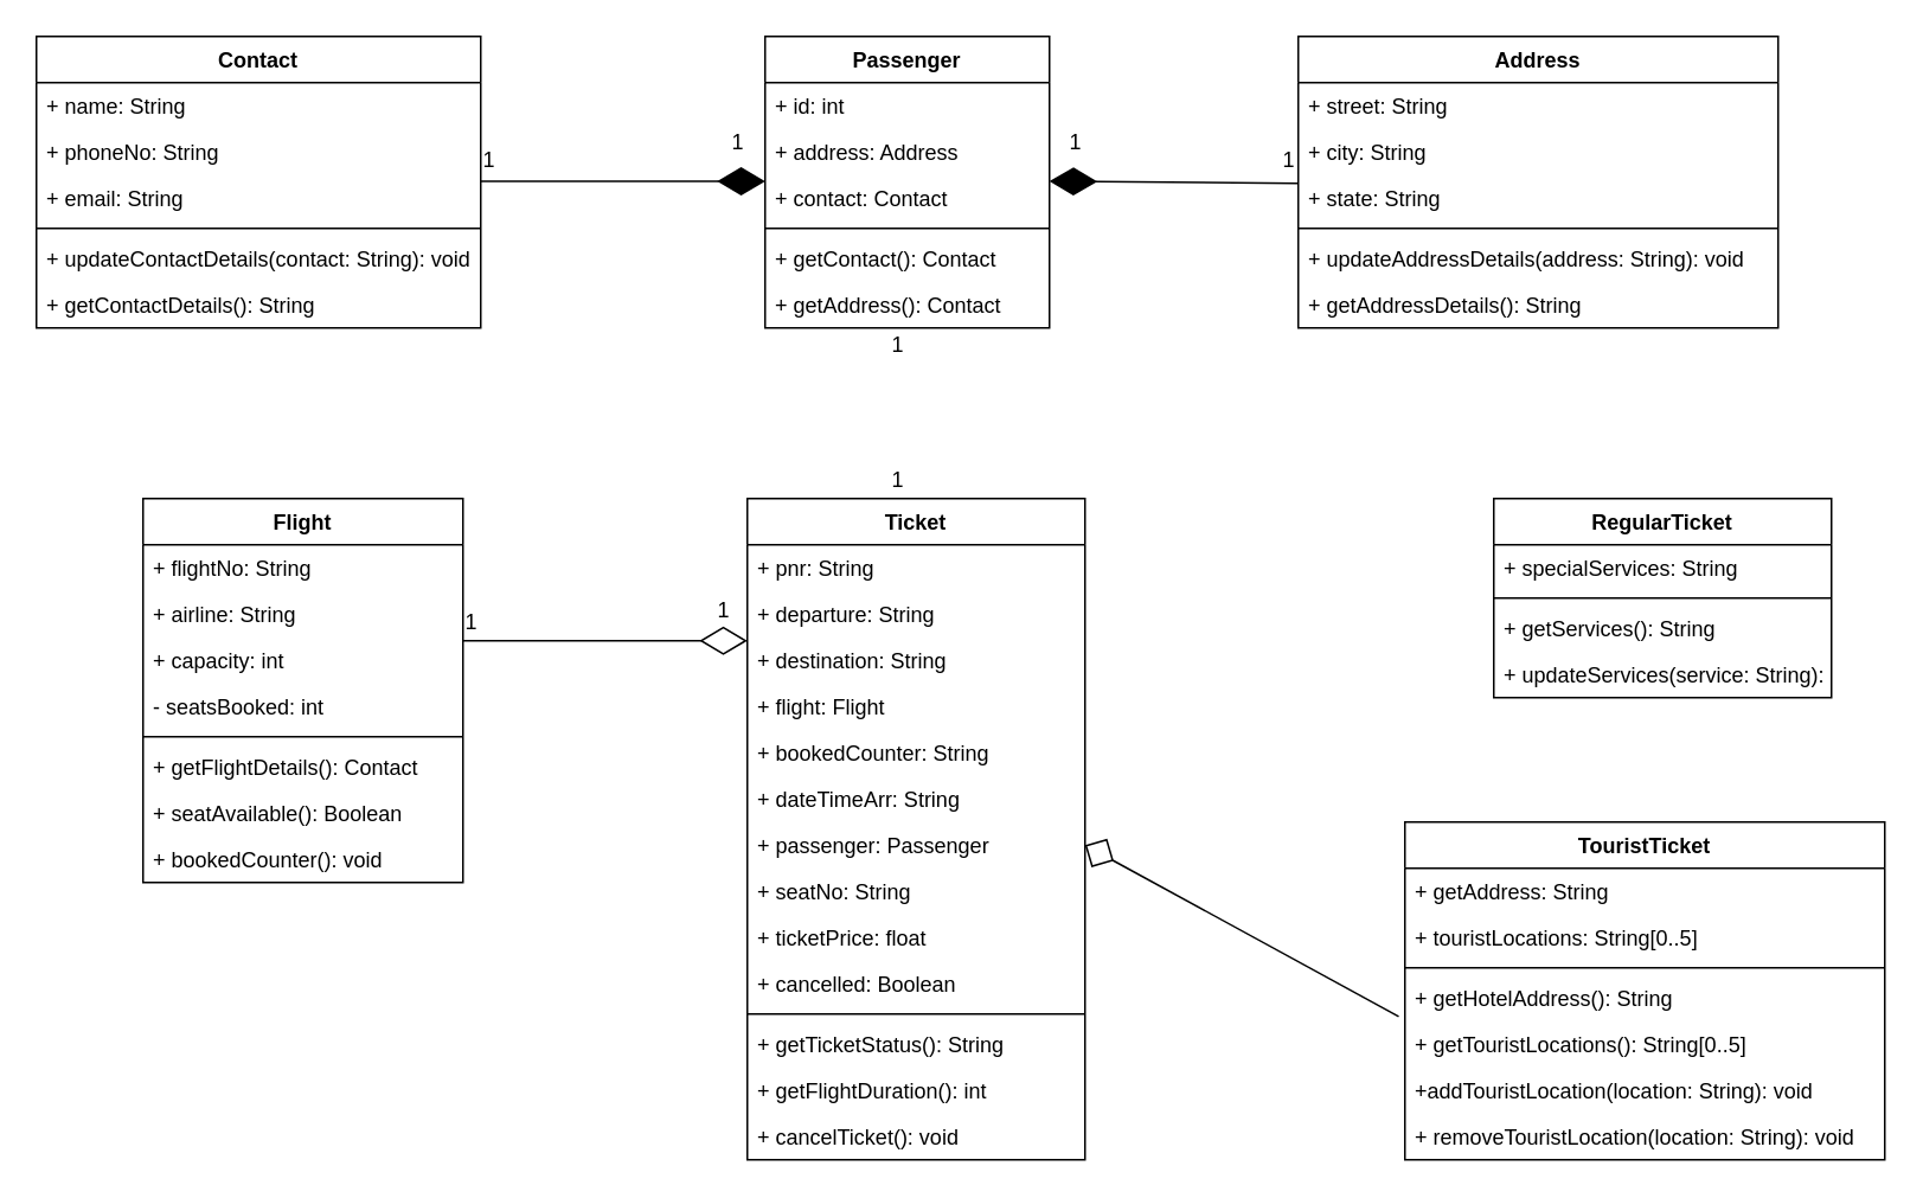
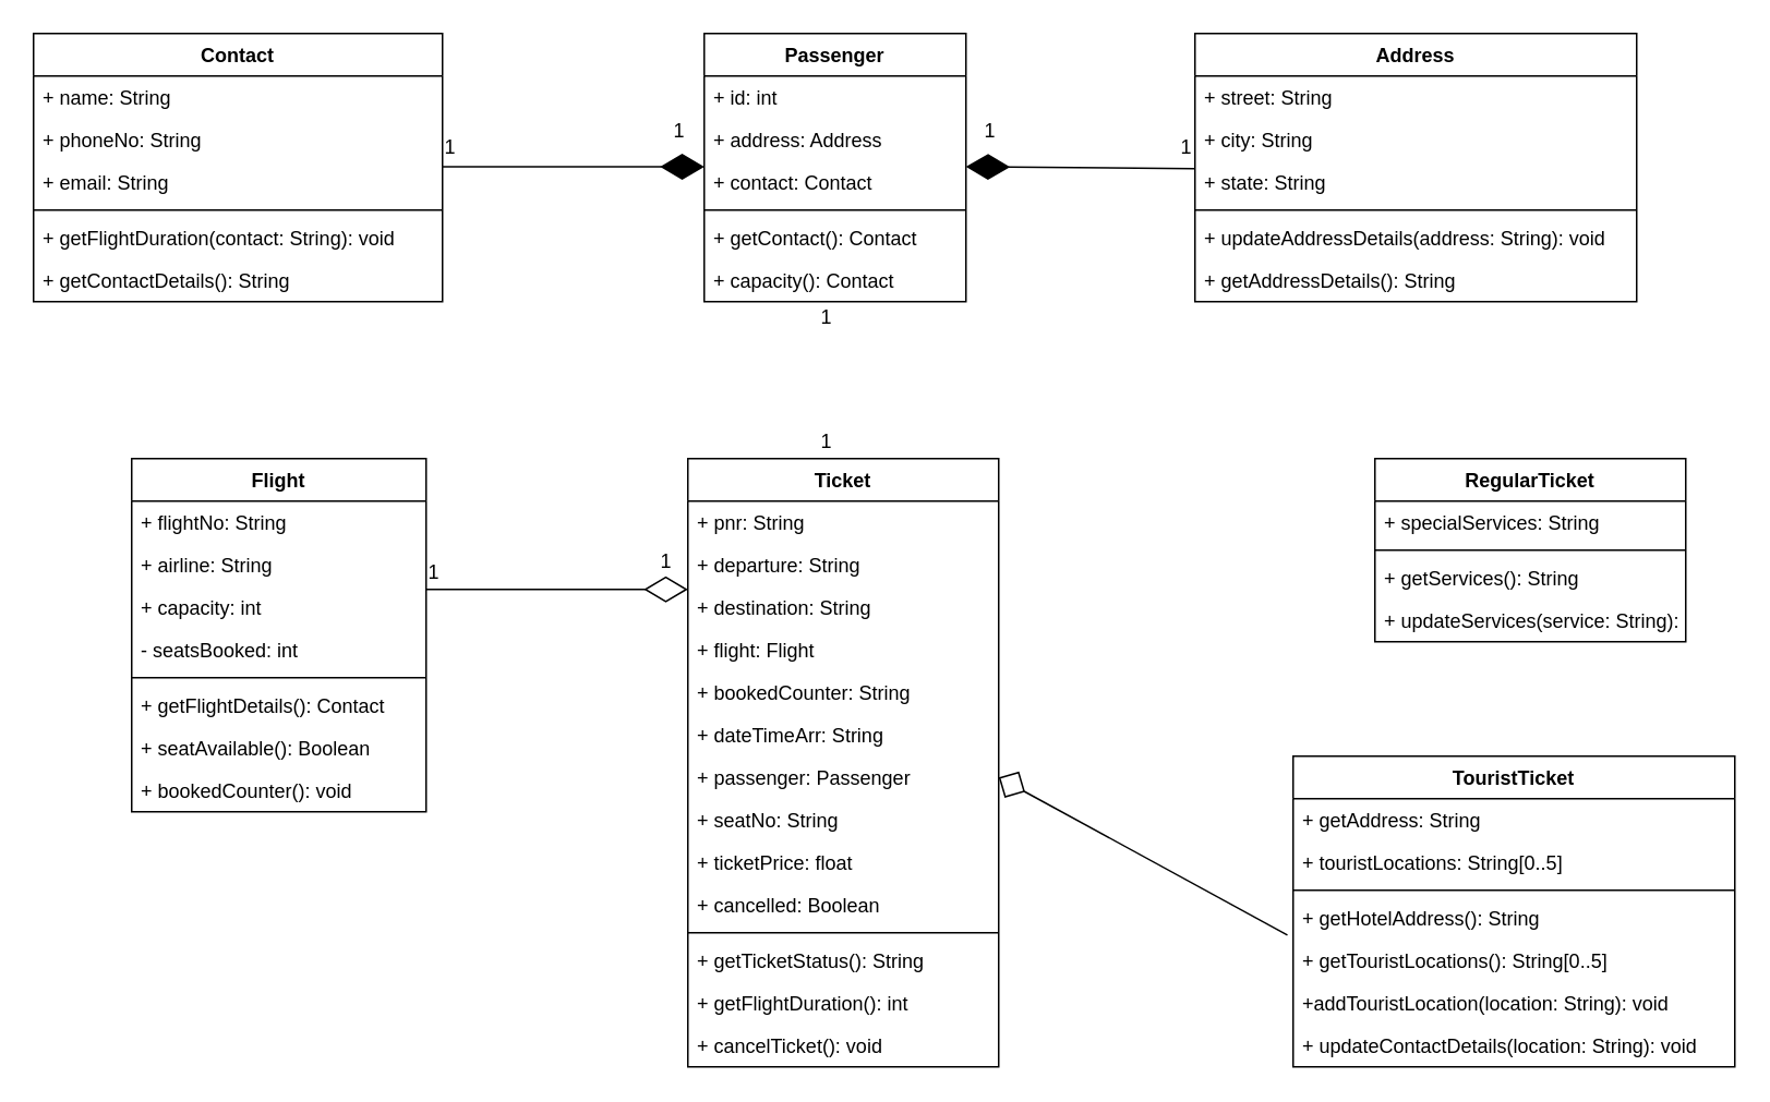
- <mxCell id="14" value="+ updateContactDetails(contact: String): void " style="text;strokeColor=none;fillColor=none;align=left;verticalAlign=top;spacingLeft=4;spacingRight=4;overflow=hidden;rotatable=0;points=[[0,0.5],[1,0.5]];portConstraint=eastwest;" vertex="1" parent="9"><mxGeometry y="112" width="250" height="26" as="geometry" /></mxCell>
+ <mxCell id="14" value="+ getFlightDuration(contact: String): void " style="text;strokeColor=none;fillColor=none;align=left;verticalAlign=top;spacingLeft=4;spacingRight=4;overflow=hidden;rotatable=0;points=[[0,0.5],[1,0.5]];portConstraint=eastwest;" vertex="1" parent="9"><mxGeometry y="112" width="250" height="26" as="geometry" /></mxCell>
- <mxCell id="8" value="+ getAddress(): Contact" style="text;strokeColor=none;fillColor=none;align=left;verticalAlign=top;spacingLeft=4;spacingRight=4;overflow=hidden;rotatable=0;points=[[0,0.5],[1,0.5]];portConstraint=eastwest;" vertex="1" parent="2"><mxGeometry y="138" width="160" height="26" as="geometry" /></mxCell>
+ <mxCell id="8" value="+ capacity(): Contact" style="text;strokeColor=none;fillColor=none;align=left;verticalAlign=top;spacingLeft=4;spacingRight=4;overflow=hidden;rotatable=0;points=[[0,0.5],[1,0.5]];portConstraint=eastwest;" vertex="1" parent="2"><mxGeometry y="138" width="160" height="26" as="geometry" /></mxCell>
- <mxCell id="62" value="+ removeTouristLocation(location: String): void" style="text;strokeColor=none;fillColor=none;align=left;verticalAlign=top;spacingLeft=4;spacingRight=4;overflow=hidden;rotatable=0;points=[[0,0.5],[1,0.5]];portConstraint=eastwest;" vertex="1" parent="55"><mxGeometry y="164" width="270" height="26" as="geometry" /></mxCell>
+ <mxCell id="62" value="+ updateContactDetails(location: String): void" style="text;strokeColor=none;fillColor=none;align=left;verticalAlign=top;spacingLeft=4;spacingRight=4;overflow=hidden;rotatable=0;points=[[0,0.5],[1,0.5]];portConstraint=eastwest;" vertex="1" parent="55"><mxGeometry y="164" width="270" height="26" as="geometry" /></mxCell>
